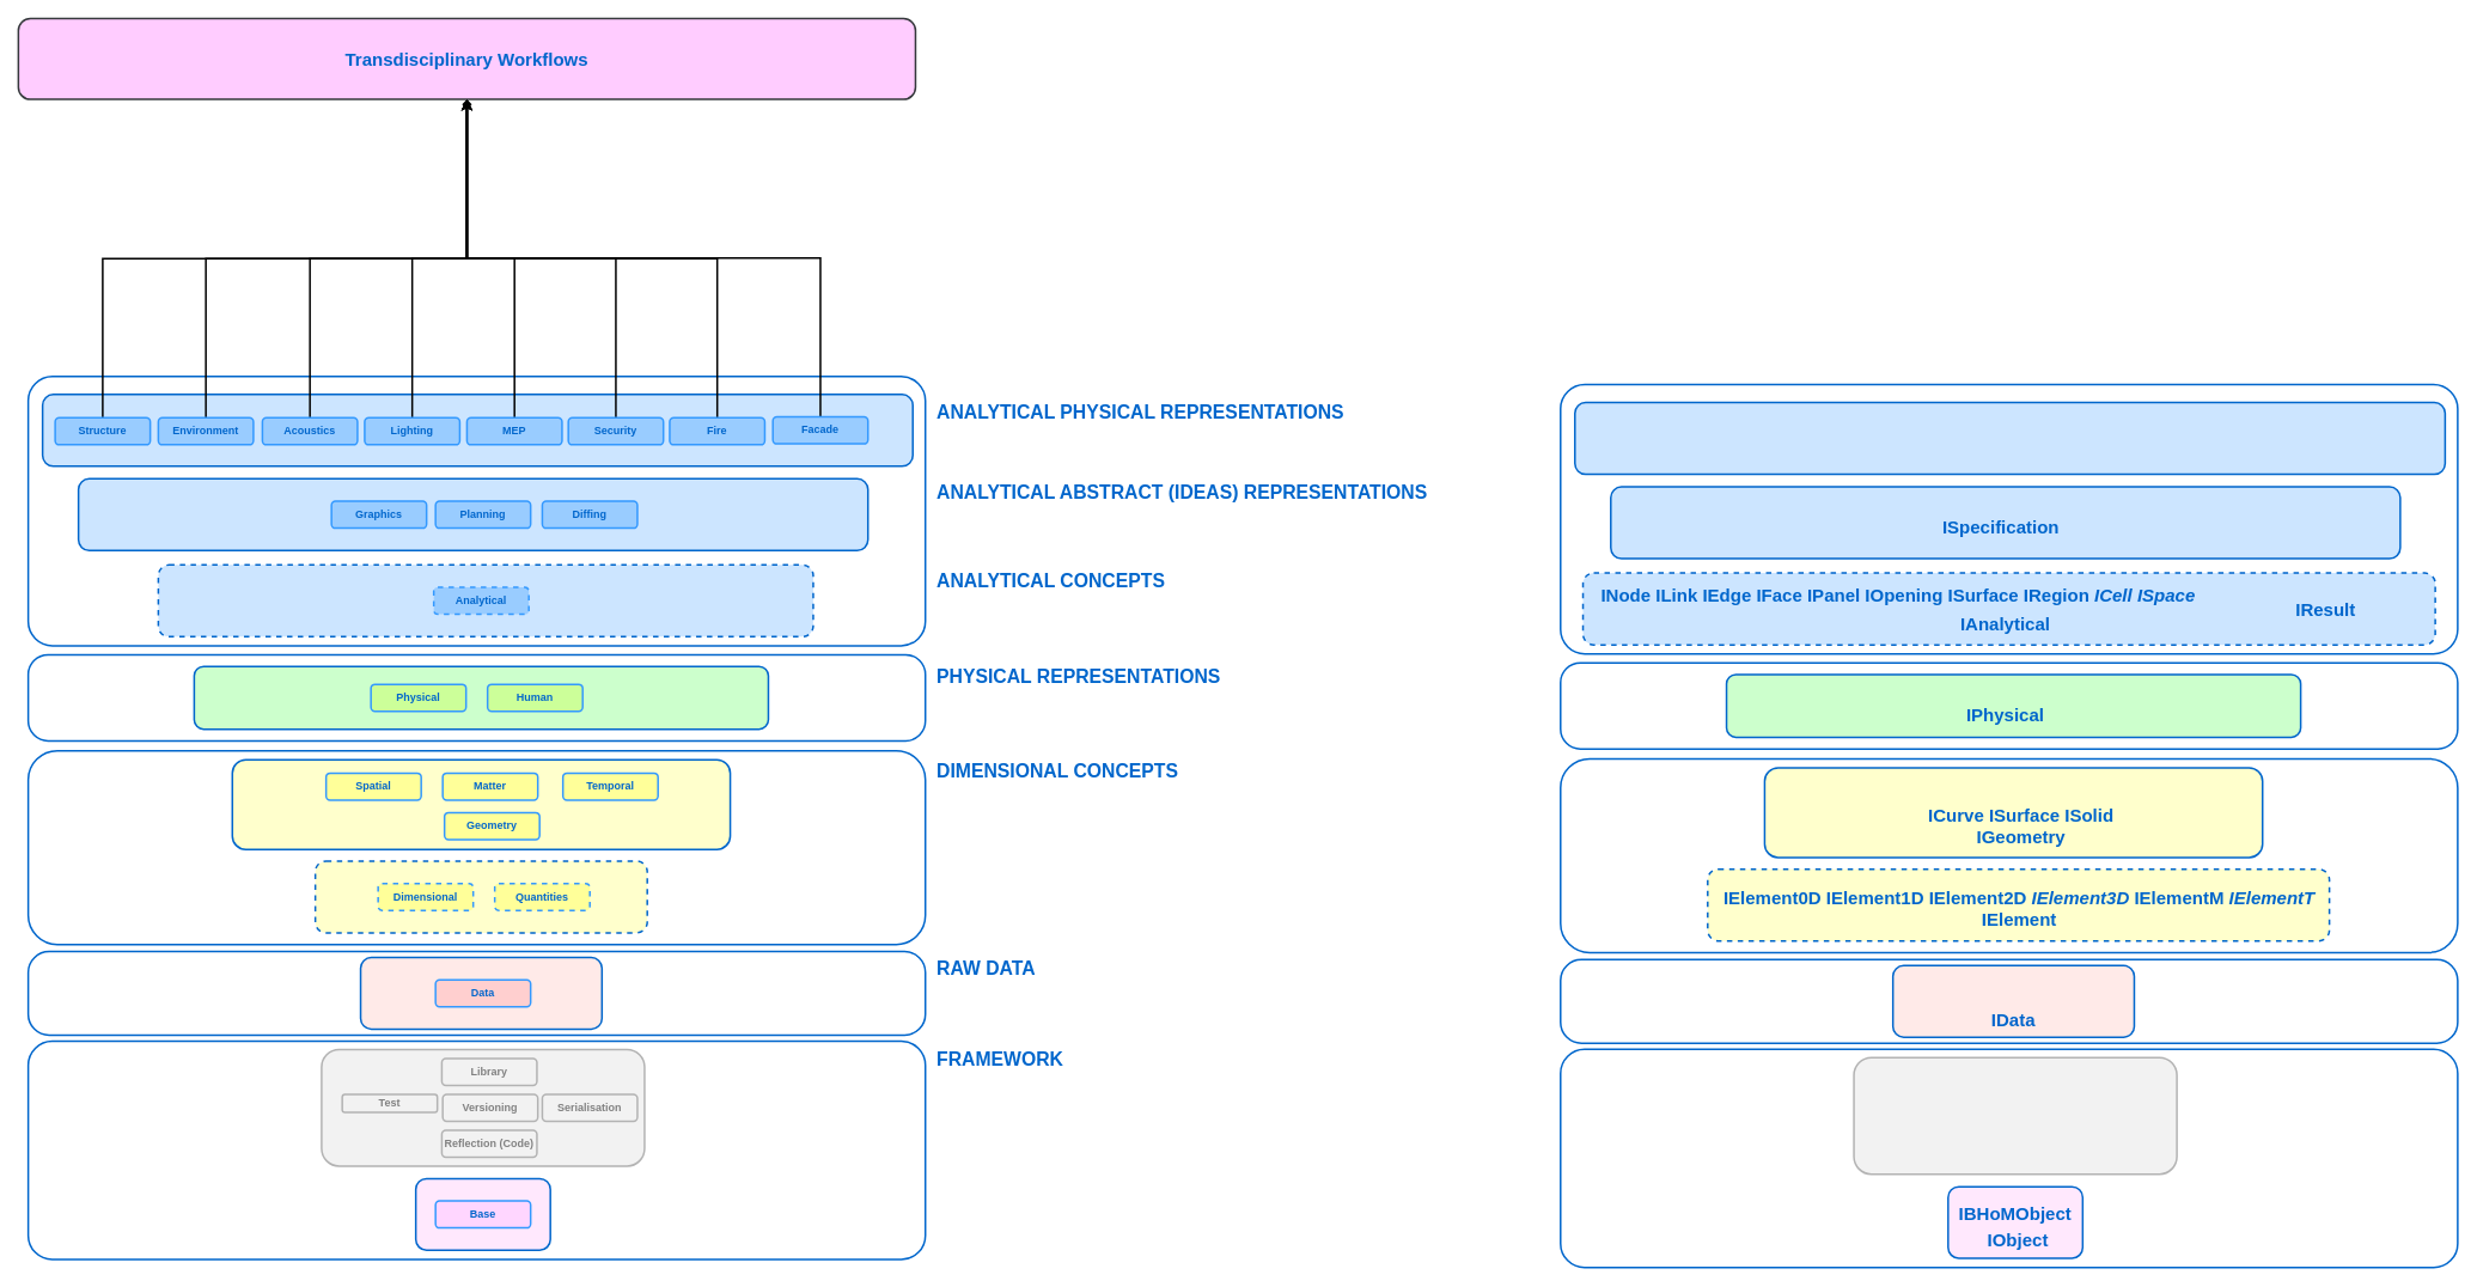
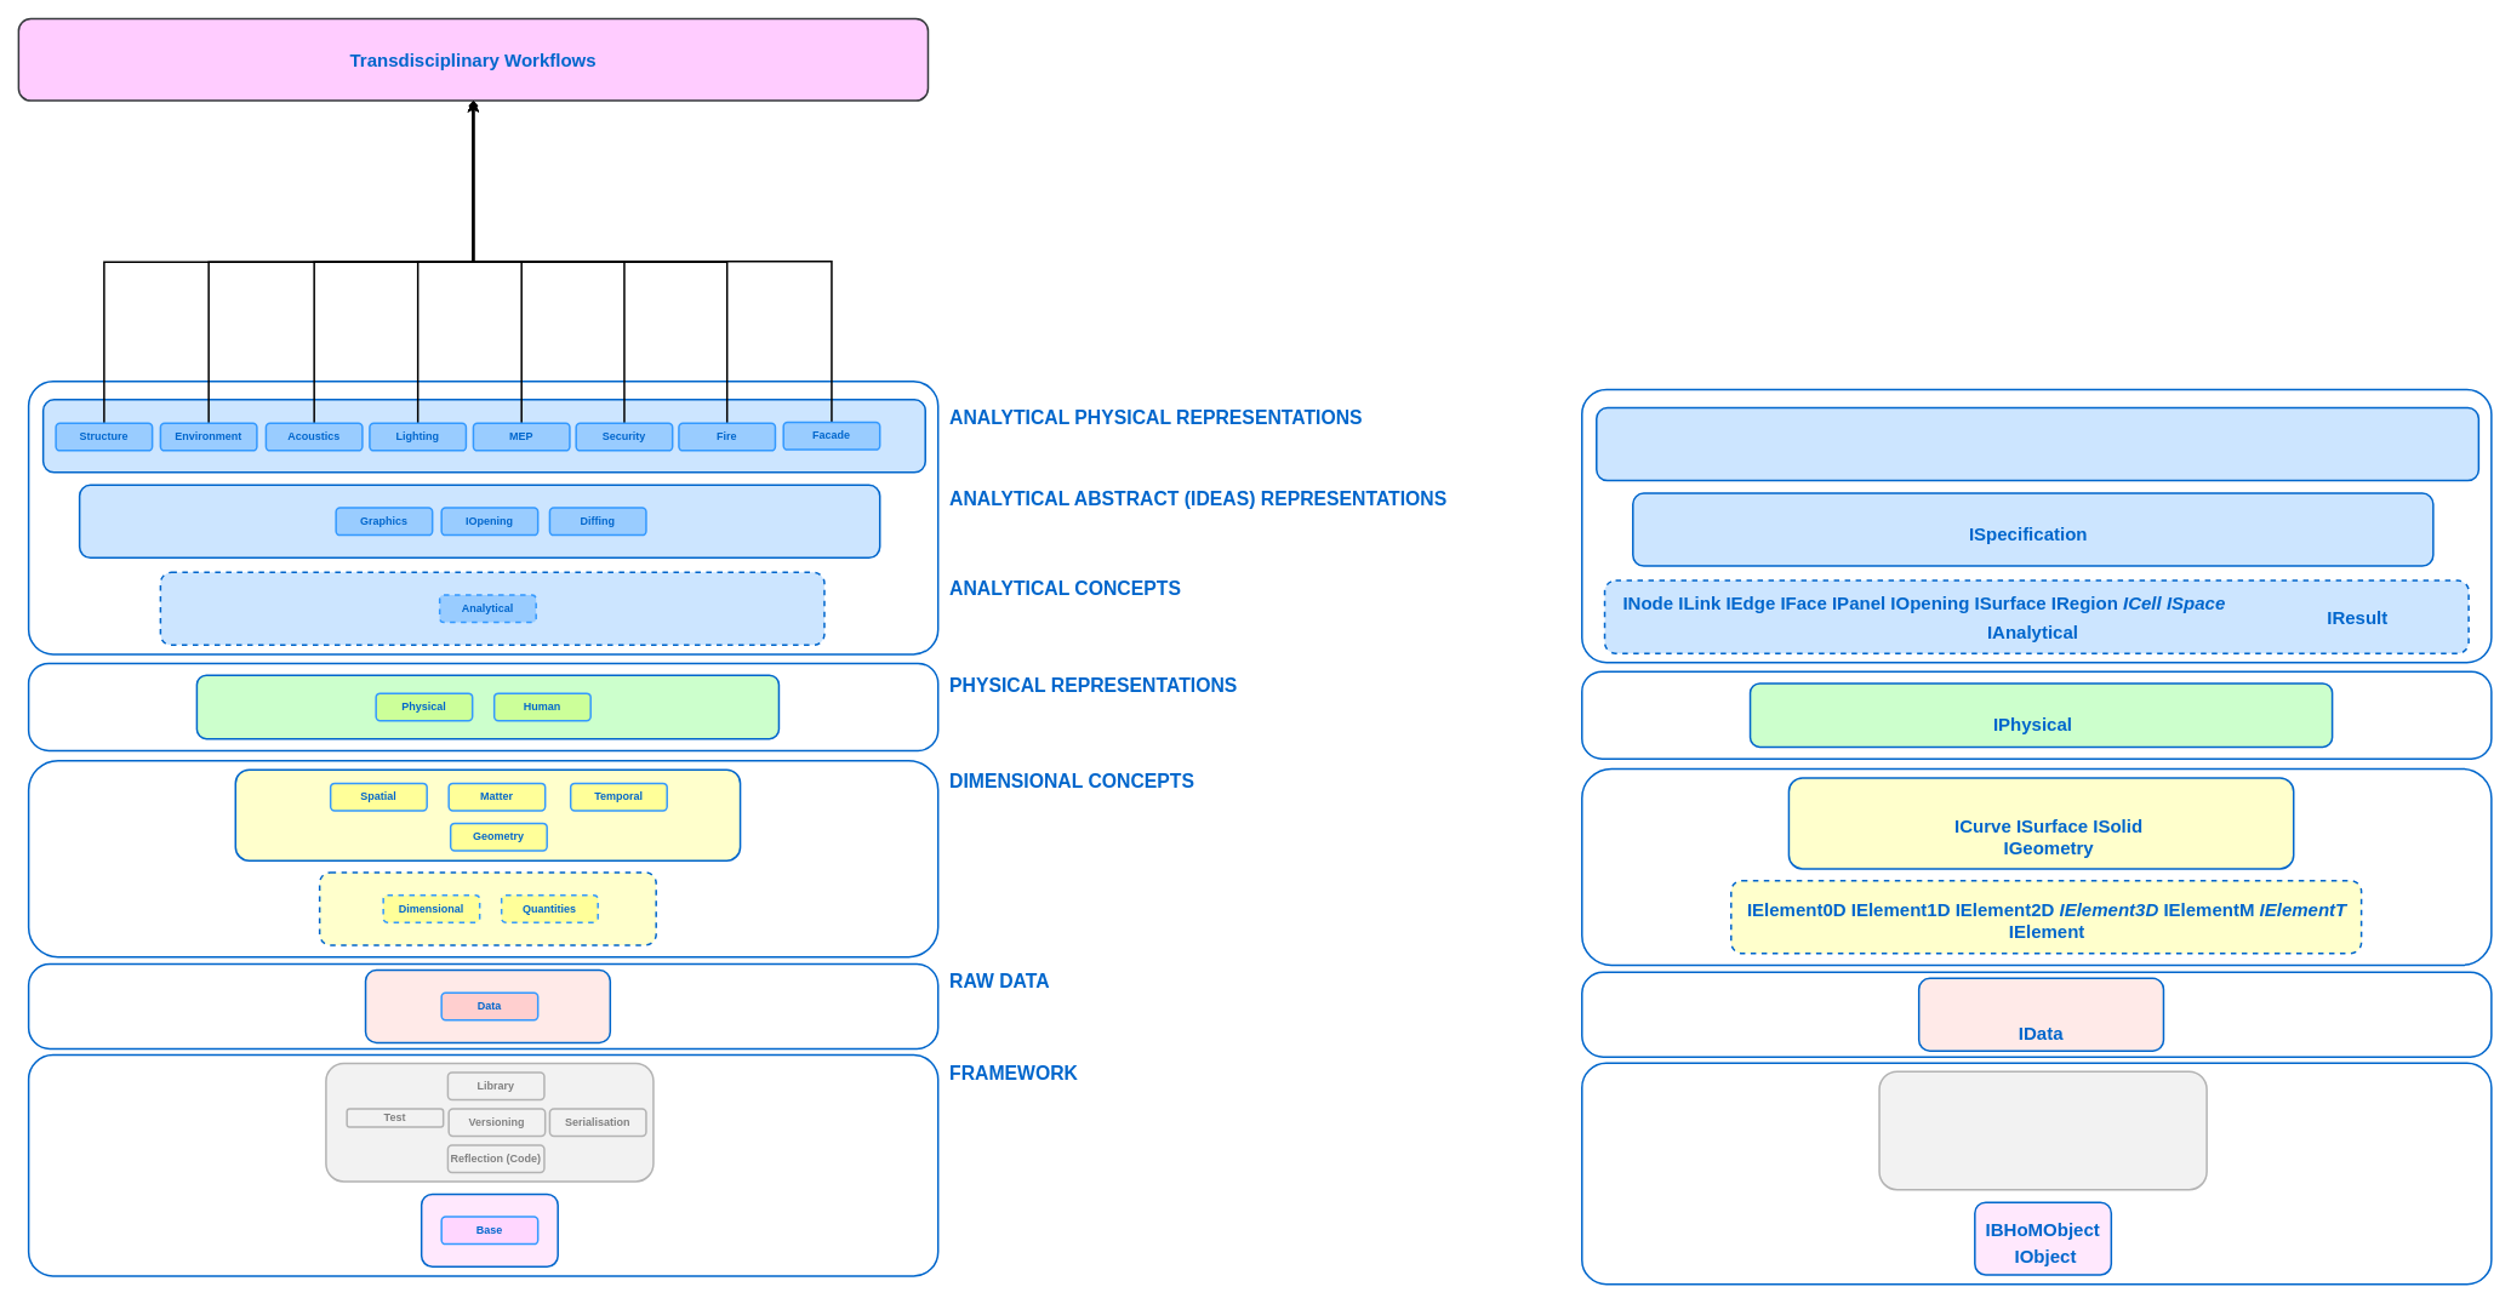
- <mxCell id="55" value="&lt;font color=&quot;#0066cc&quot;&gt;&lt;b&gt;Planning&lt;/b&gt;&lt;/font&gt;" style="rounded=1;whiteSpace=wrap;html=1;gradientColor=none;fillColor=#99CCFF;strokeColor=#3399FF;strokeWidth=2;" parent="1" vertex="1"><mxGeometry x="485" y="558" width="106" height="30" as="geometry" /></mxCell>
+ <mxCell id="55" value="&lt;font color=&quot;#0066cc&quot;&gt;&lt;b&gt;IOpening&lt;/b&gt;&lt;/font&gt;" style="rounded=1;whiteSpace=wrap;html=1;gradientColor=none;fillColor=#99CCFF;strokeColor=#3399FF;strokeWidth=2;" parent="1" vertex="1"><mxGeometry x="485" y="558" width="106" height="30" as="geometry" /></mxCell>
